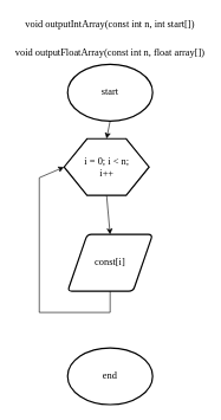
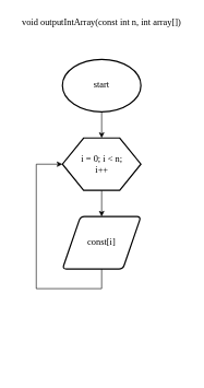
- <mxCell id="10" value="void outputIntArray(const int n, int start[])" style="text;html=1;align=center;verticalAlign=middle;whiteSpace=wrap;rounded=0;fontFamily=Times New Roman;fontSize=14;" vertex="1" parent="1"><mxGeometry x="30" y="20" width="250" height="30" as="geometry" /></mxCell>
+ <mxCell id="10" value="void outputIntArray(const int n, int array[])" style="text;html=1;align=center;verticalAlign=middle;whiteSpace=wrap;rounded=0;fontFamily=Times New Roman;fontSize=14;" vertex="1" parent="1"><mxGeometry x="30" y="20" width="250" height="30" as="geometry" /></mxCell>
- <mxCell id="9" value="void outputFloatArray(const int n, float array[])" style="text;html=1;align=center;verticalAlign=middle;whiteSpace=wrap;rounded=0;fontFamily=Times New Roman;fontSize=14;" vertex="1" parent="1"><mxGeometry x="20" y="60" width="270" height="30" as="geometry" /></mxCell>
- <mxCell id="3" value="i = 0; i &amp;lt; n;&lt;div style=&quot;font-size: 14px;&quot;&gt;i++&lt;/div&gt;" style="verticalLabelPosition=middle;verticalAlign=middle;html=1;shape=hexagon;perimeter=hexagonPerimeter2;arcSize=6;size=0.27;strokeWidth=2;labelPosition=center;align=center;fontFamily=Times New Roman;fontSize=14;" vertex="1" parent="1"><mxGeometry x="90" y="195" width="120" height="80" as="geometry" /></mxCell>
+ <mxCell id="3" value="i = 0; i &amp;lt; n;&lt;div style=&quot;font-size: 14px;&quot;&gt;i++&lt;/div&gt;" style="verticalLabelPosition=middle;verticalAlign=middle;html=1;shape=hexagon;perimeter=hexagonPerimeter2;arcSize=6;size=0.27;strokeWidth=2;labelPosition=center;align=center;fontFamily=Times New Roman;fontSize=14;" vertex="1" parent="1"><mxGeometry x="95" y="210" width="120" height="80" as="geometry" /></mxCell>
- <mxCell id="5" value="end" style="strokeWidth=2;html=1;shape=mxgraph.flowchart.start_1;whiteSpace=wrap;fontFamily=Times New Roman;fontSize=14;" vertex="1" parent="1"><mxGeometry x="95" y="490" width="120" height="80" as="geometry" /></mxCell>
